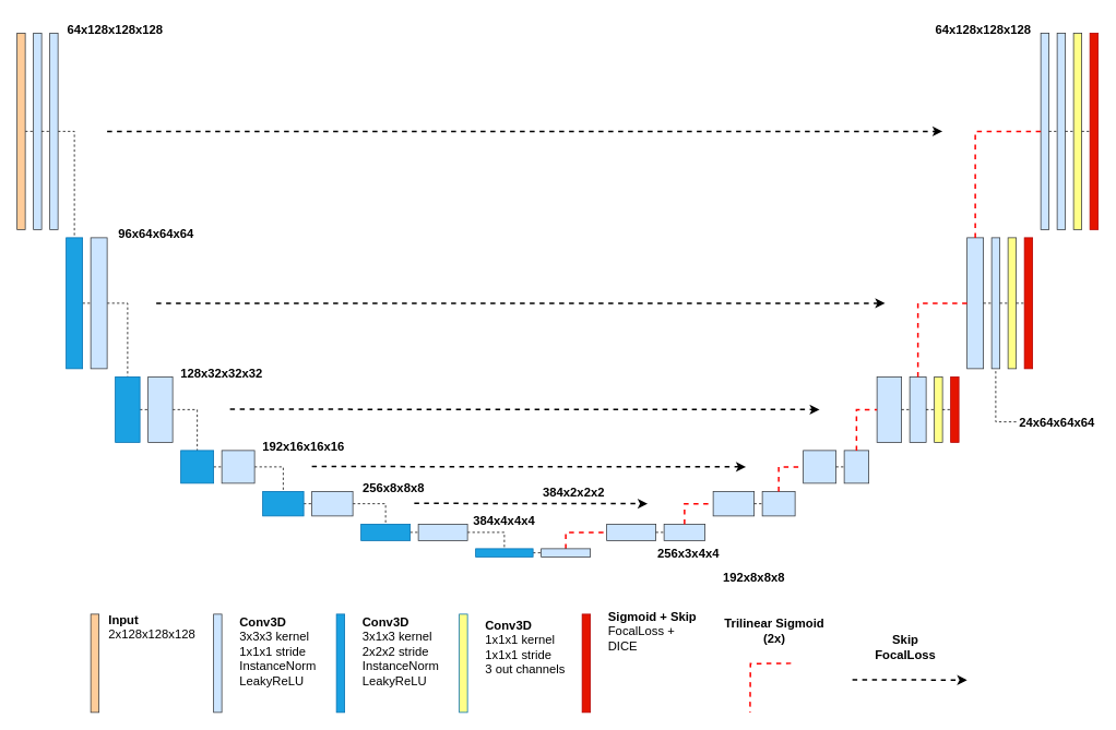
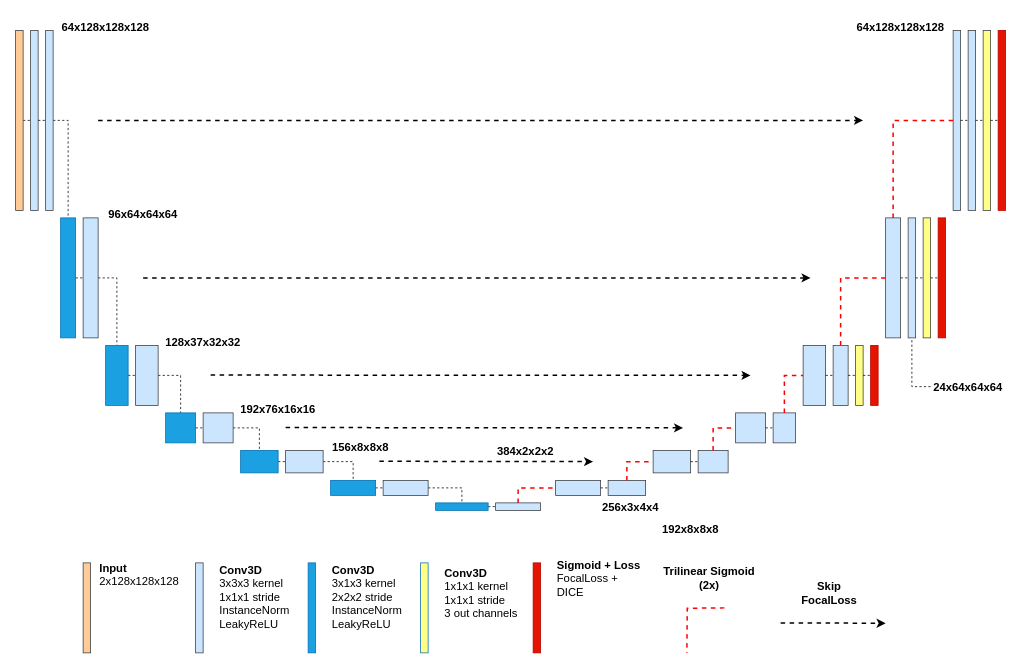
- <mxCell id="35" value="&lt;b&gt;&lt;font style=&quot;font-size: 15px;&quot;&gt;128x32x32x32&lt;/font&gt;&lt;/b&gt;" style="text;html=1;strokeColor=none;fillColor=none;align=center;verticalAlign=middle;whiteSpace=wrap;rounded=0;" vertex="1" parent="1"><mxGeometry x="240" y="440" width="60" height="30" as="geometry" /></mxCell>
+ <mxCell id="35" value="&lt;b&gt;&lt;font style=&quot;font-size: 15px;&quot;&gt;128x37x32x32&lt;/font&gt;&lt;/b&gt;" style="text;html=1;strokeColor=none;fillColor=none;align=center;verticalAlign=middle;whiteSpace=wrap;rounded=0;" vertex="1" parent="1"><mxGeometry x="240" y="440" width="60" height="30" as="geometry" /></mxCell>
- <mxCell id="36" value="&lt;b&gt;&lt;font style=&quot;font-size: 15px;&quot;&gt;192x16&lt;/font&gt;&lt;/b&gt;&lt;b&gt;&lt;font style=&quot;font-size: 15px;&quot;&gt;x16&lt;/font&gt;&lt;/b&gt;&lt;b&gt;&lt;font style=&quot;font-size: 15px;&quot;&gt;x16&lt;/font&gt;&lt;/b&gt;" style="text;html=1;strokeColor=none;fillColor=none;align=center;verticalAlign=middle;whiteSpace=wrap;rounded=0;" vertex="1" parent="1"><mxGeometry x="340" y="530" width="60" height="30" as="geometry" /></mxCell>
+ <mxCell id="36" value="&lt;b&gt;&lt;font style=&quot;font-size: 15px;&quot;&gt;192x76&lt;/font&gt;&lt;/b&gt;&lt;b&gt;&lt;font style=&quot;font-size: 15px;&quot;&gt;x16&lt;/font&gt;&lt;/b&gt;&lt;b&gt;&lt;font style=&quot;font-size: 15px;&quot;&gt;x16&lt;/font&gt;&lt;/b&gt;" style="text;html=1;strokeColor=none;fillColor=none;align=center;verticalAlign=middle;whiteSpace=wrap;rounded=0;" vertex="1" parent="1"><mxGeometry x="340" y="530" width="60" height="30" as="geometry" /></mxCell>
- <mxCell id="37" value="&lt;span style=&quot;font-size: 15px;&quot;&gt;&lt;b&gt;256x8x8x8&lt;/b&gt;&lt;/span&gt;" style="text;html=1;strokeColor=none;fillColor=none;align=center;verticalAlign=middle;whiteSpace=wrap;rounded=0;" vertex="1" parent="1"><mxGeometry x="450" y="580" width="60" height="30" as="geometry" /></mxCell>
+ <mxCell id="37" value="&lt;span style=&quot;font-size: 15px;&quot;&gt;&lt;b&gt;156x8x8x8&lt;/b&gt;&lt;/span&gt;" style="text;html=1;strokeColor=none;fillColor=none;align=center;verticalAlign=middle;whiteSpace=wrap;rounded=0;" vertex="1" parent="1"><mxGeometry x="450" y="580" width="60" height="30" as="geometry" /></mxCell>
- <mxCell id="38" value="&lt;span style=&quot;font-size: 15px;&quot;&gt;&lt;b&gt;384x4x4x4&lt;/b&gt;&lt;/span&gt;" style="text;html=1;strokeColor=none;fillColor=none;align=center;verticalAlign=middle;whiteSpace=wrap;rounded=0;" vertex="1" parent="1"><mxGeometry x="585" y="620" width="60" height="30" as="geometry" /></mxCell>
- <mxCell id="81" value="&lt;b&gt;Sigmoid + Skip&lt;/b&gt;&lt;br&gt;FocalLoss + DICE" style="text;html=1;strokeColor=none;fillColor=none;align=left;verticalAlign=middle;whiteSpace=wrap;rounded=0;fontSize=15;" vertex="1" parent="1"><mxGeometry x="740" y="750" width="120" height="40" as="geometry" /></mxCell>
+ <mxCell id="81" value="&lt;b&gt;Sigmoid + Loss&lt;/b&gt;&lt;br&gt;FocalLoss + DICE" style="text;html=1;strokeColor=none;fillColor=none;align=left;verticalAlign=middle;whiteSpace=wrap;rounded=0;fontSize=15;" vertex="1" parent="1"><mxGeometry x="740" y="750" width="120" height="40" as="geometry" /></mxCell>
